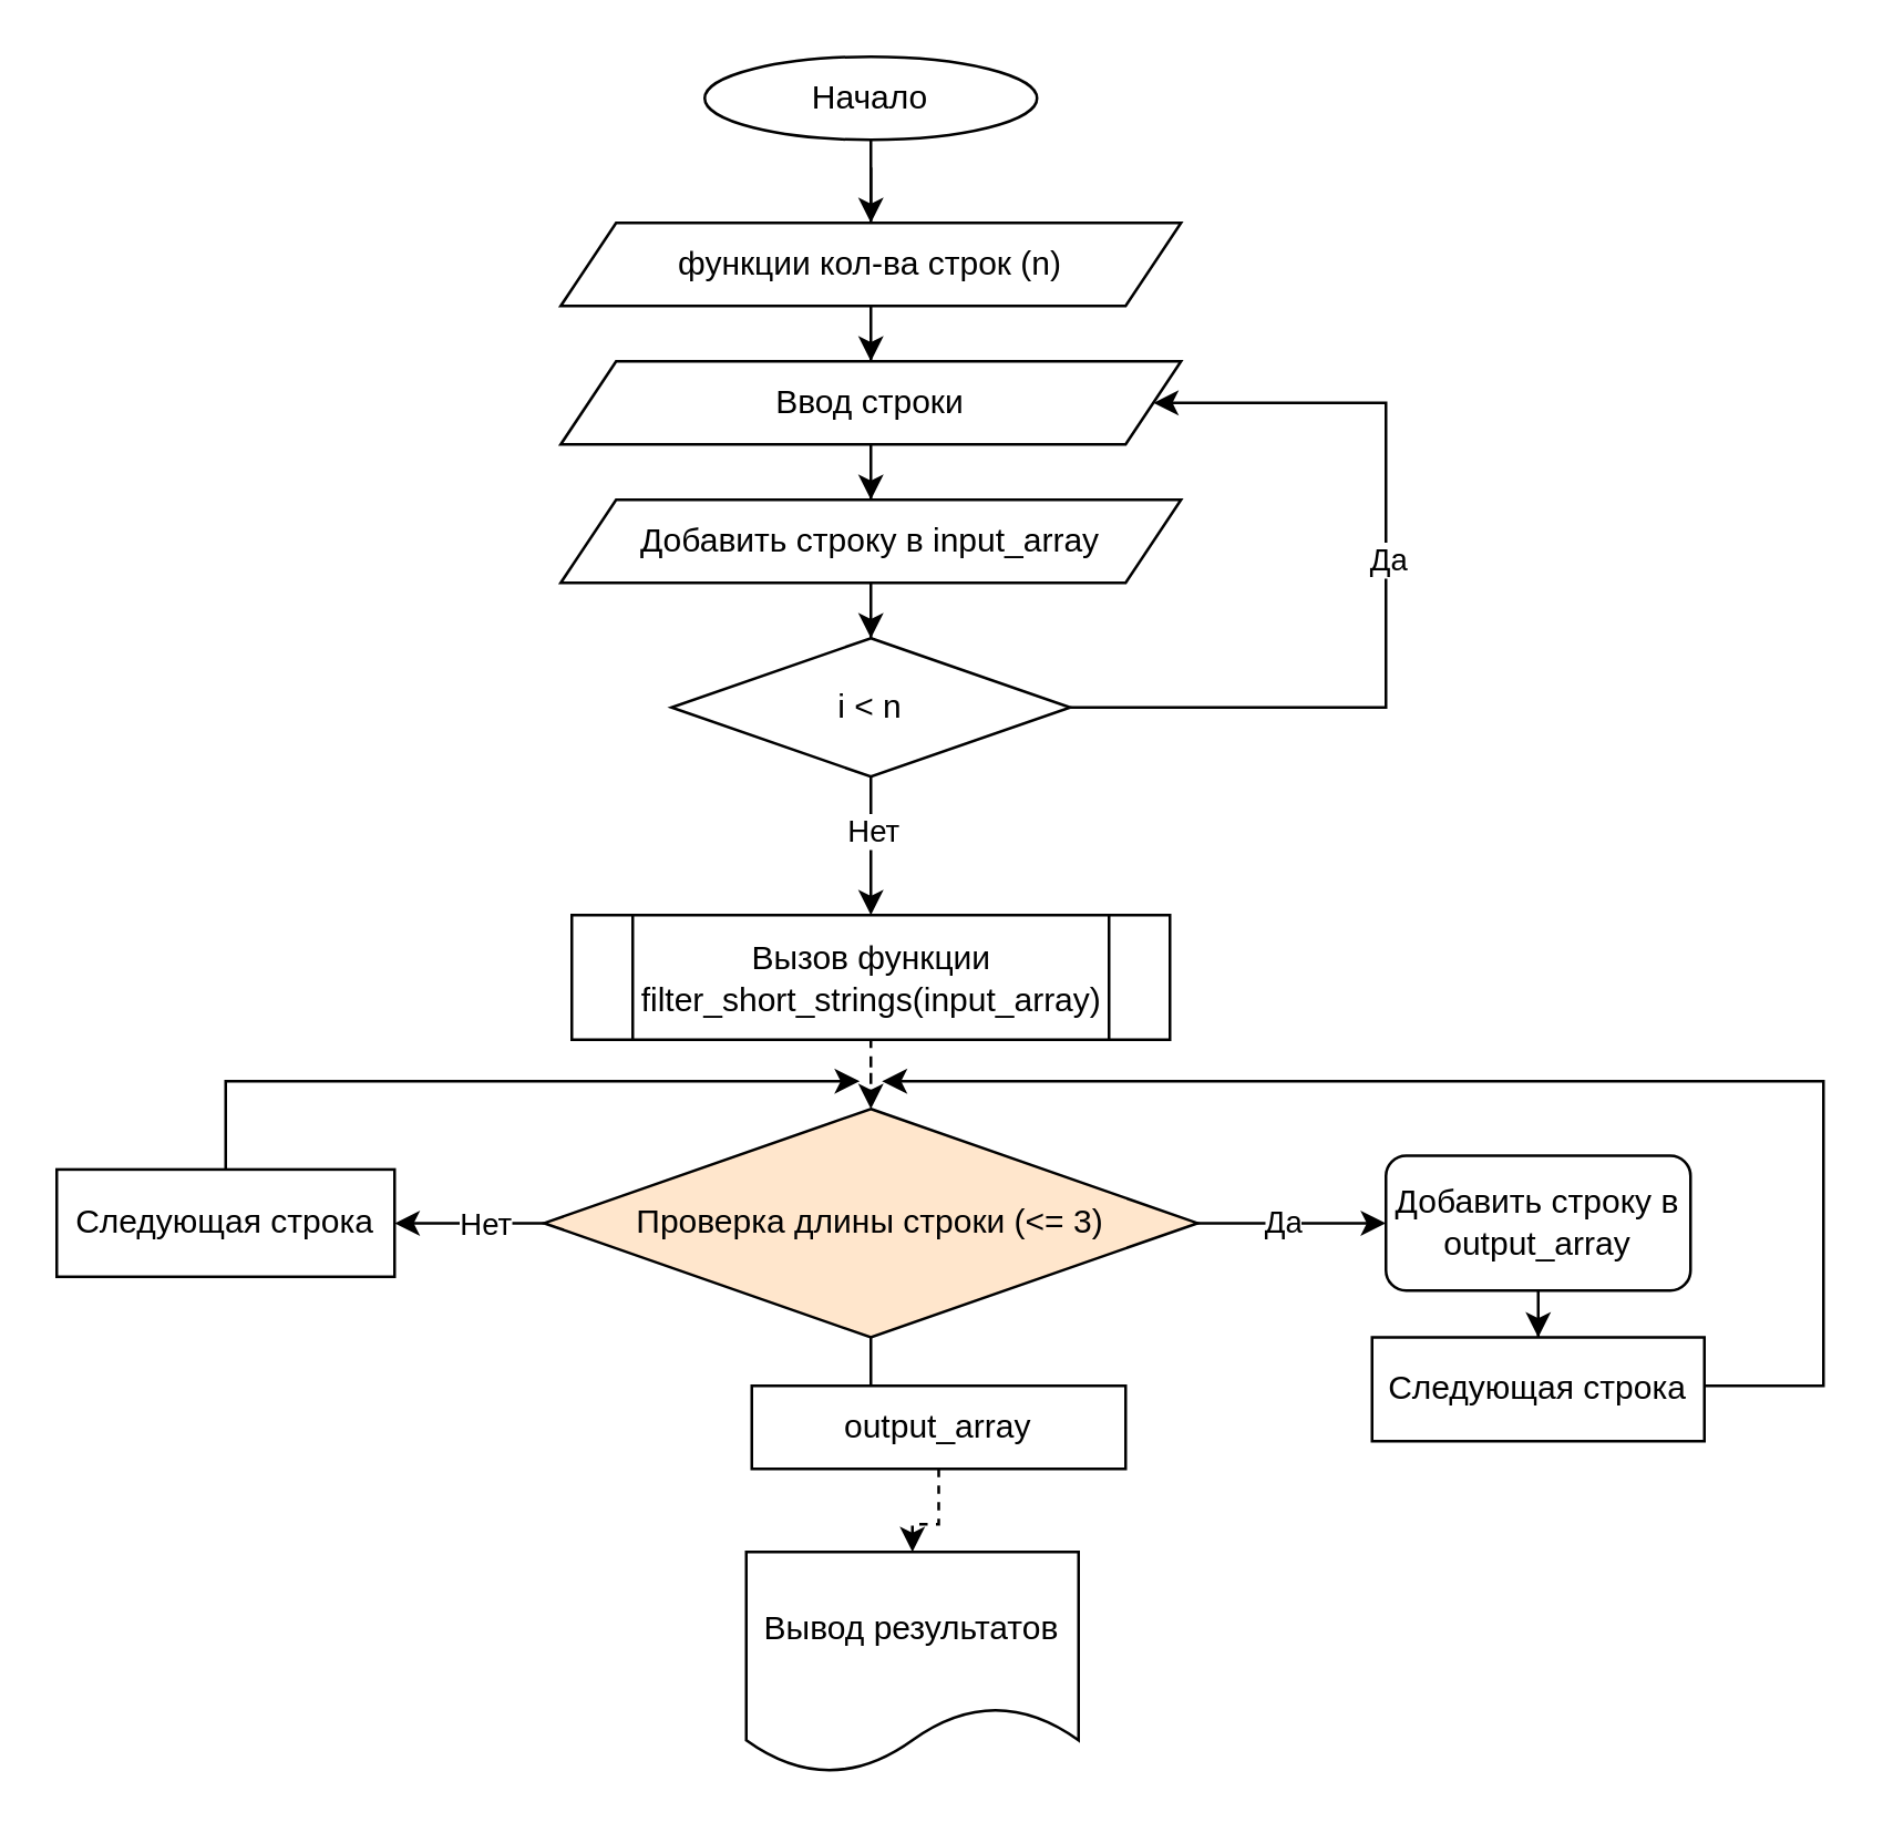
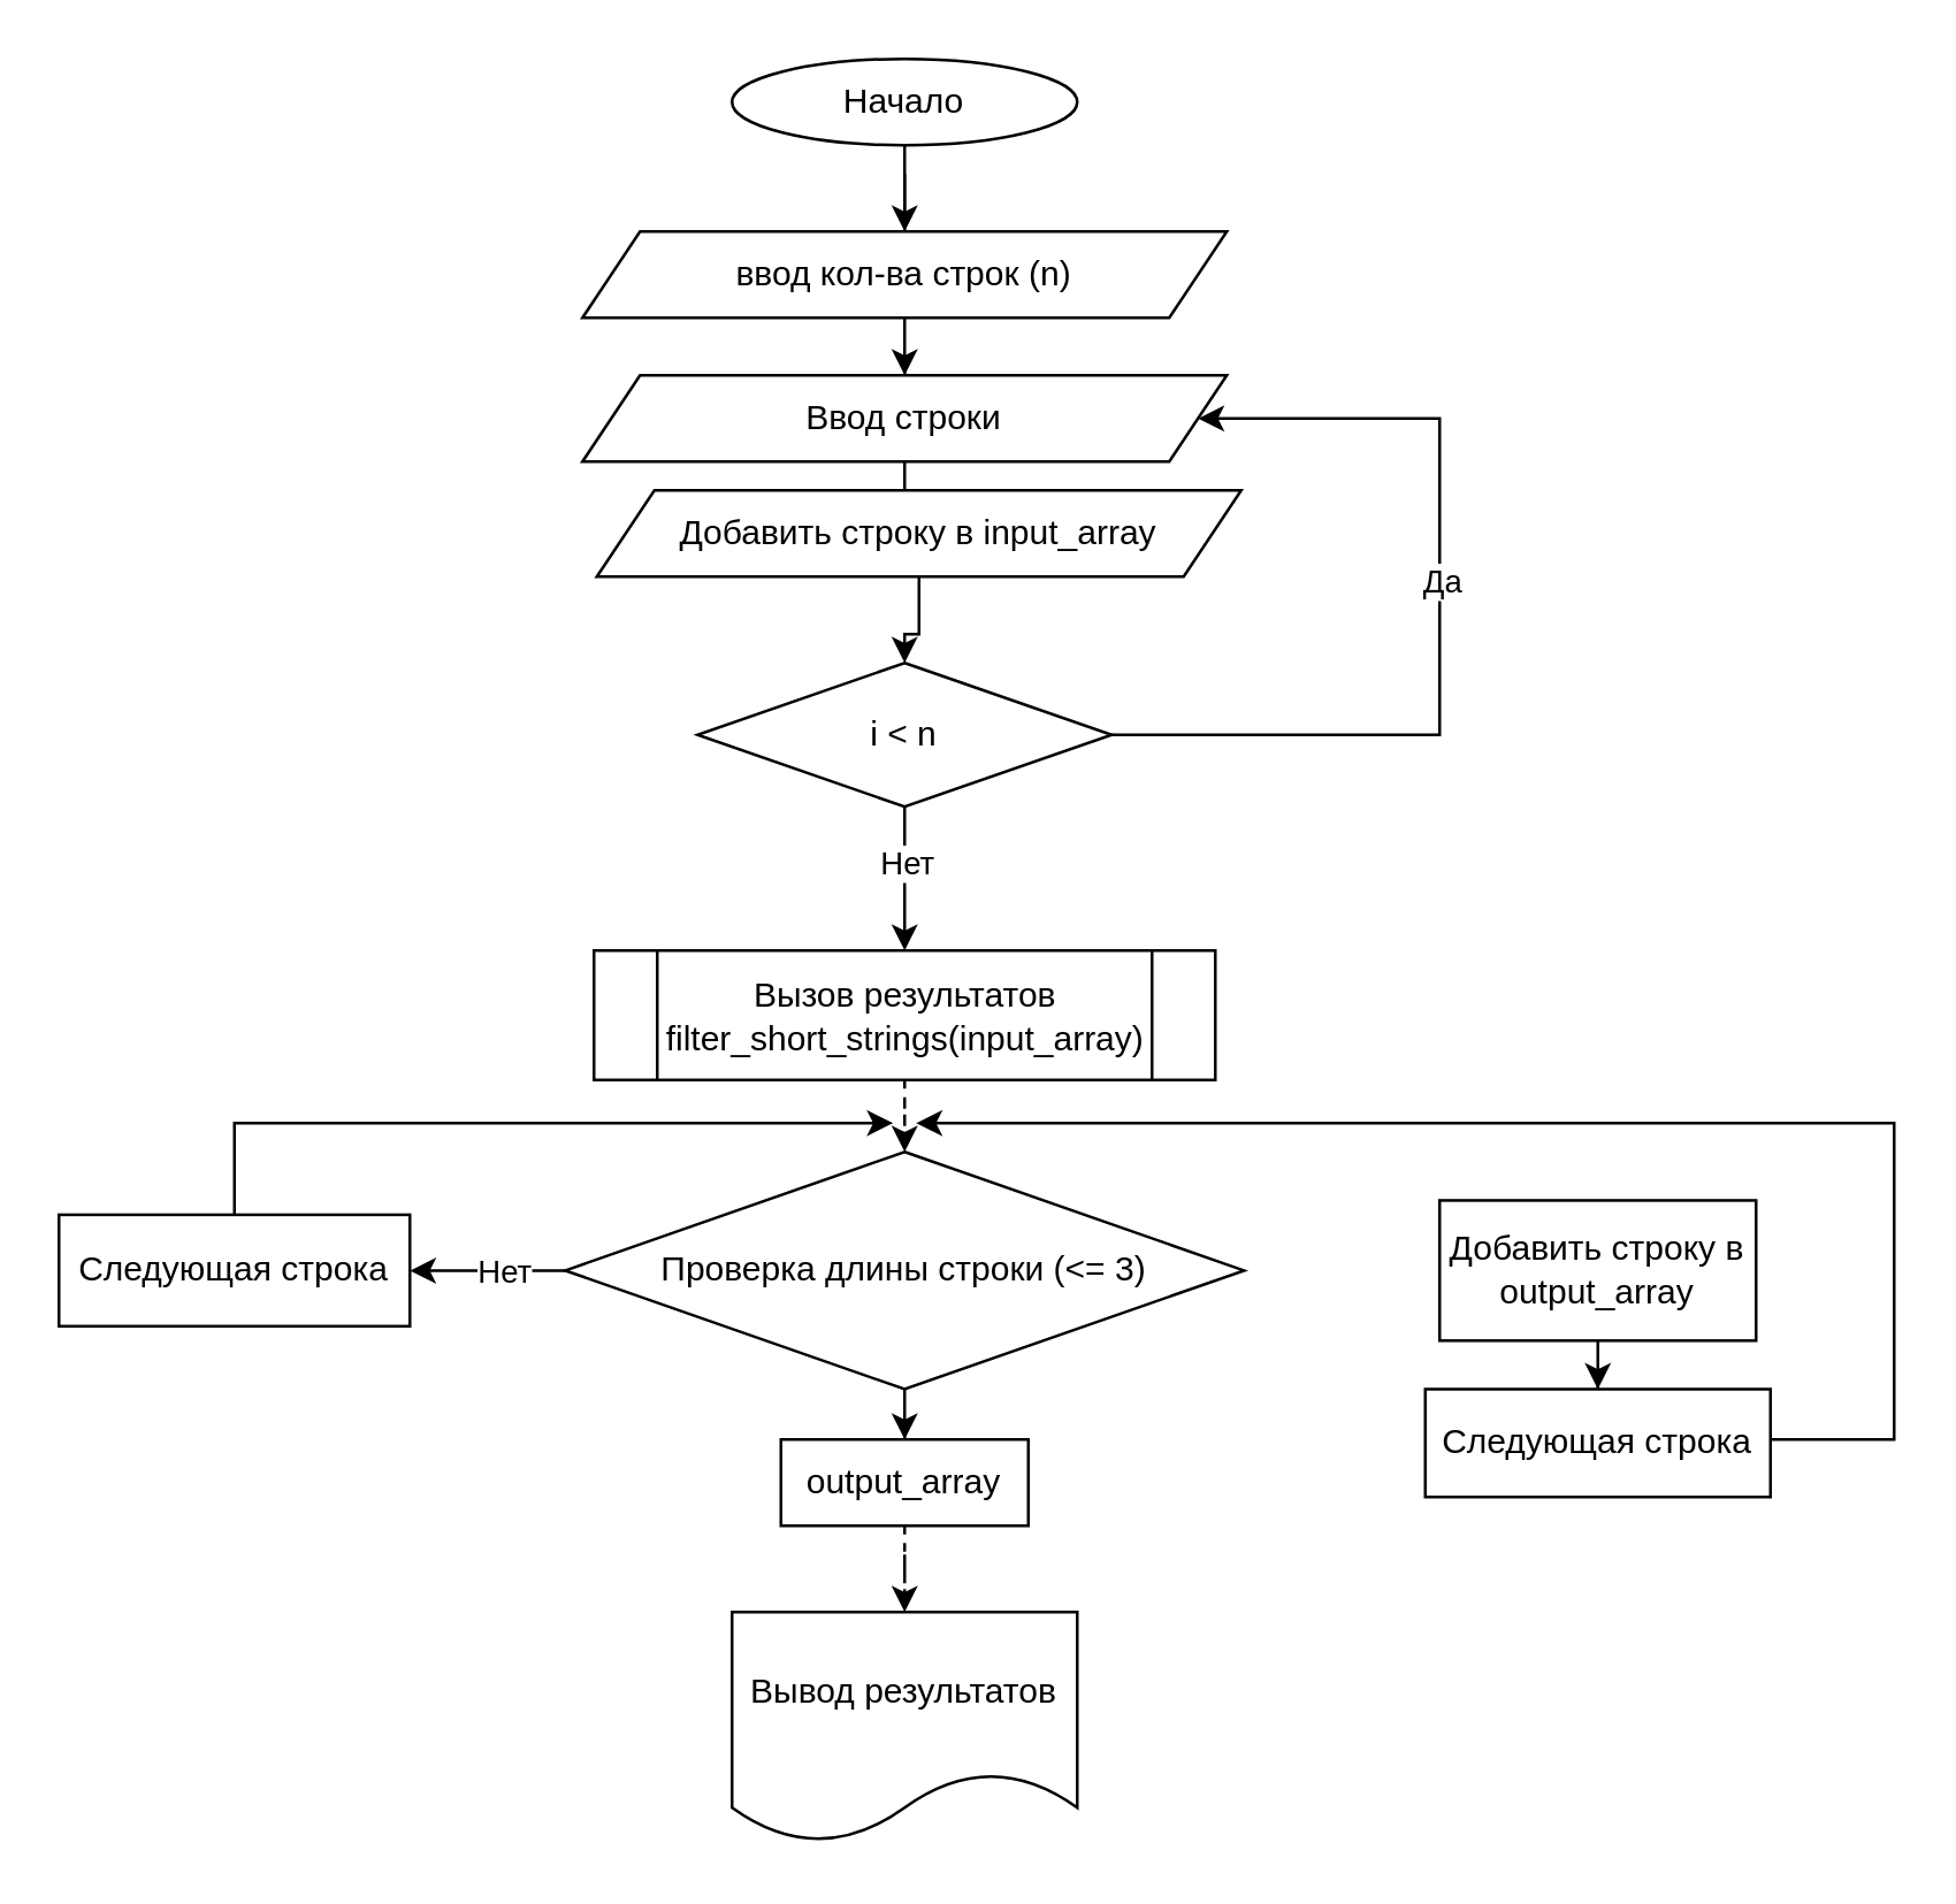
- <mxCell id="10" value="&lt;div&gt;функции кол-ва строк (n)&lt;/div&gt;" style="shape=parallelogram;perimeter=parallelogramPerimeter;whiteSpace=wrap;html=1;fixedSize=1;" vertex="1" parent="1"><mxGeometry x="202" y="80" width="224" height="30" as="geometry" /></mxCell>
+ <mxCell id="10" value="&lt;div&gt;ввод кол-ва строк (n)&lt;/div&gt;" style="shape=parallelogram;perimeter=parallelogramPerimeter;whiteSpace=wrap;html=1;fixedSize=1;" vertex="1" parent="1"><mxGeometry x="202" y="80" width="224" height="30" as="geometry" /></mxCell>
- <mxCell id="12" value="&lt;div&gt;Добавить строку в input_array&lt;/div&gt;" style="shape=parallelogram;perimeter=parallelogramPerimeter;whiteSpace=wrap;html=1;fixedSize=1;" vertex="1" parent="1"><mxGeometry x="202" y="180" width="224" height="30" as="geometry" /></mxCell>
+ <mxCell id="12" value="&lt;div&gt;Добавить строку в input_array&lt;/div&gt;" style="shape=parallelogram;perimeter=parallelogramPerimeter;whiteSpace=wrap;html=1;fixedSize=1;" vertex="1" parent="1"><mxGeometry x="207" y="170" width="224" height="30" as="geometry" /></mxCell>
- <mxCell id="19" value="Вызов функции filter_short_strings(input_array)" style="shape=process;whiteSpace=wrap;html=1;backgroundOutline=1;" vertex="1" parent="1"><mxGeometry x="206" y="330" width="216" height="45" as="geometry" /></mxCell>
+ <mxCell id="19" value="Вызов результатов filter_short_strings(input_array)" style="shape=process;whiteSpace=wrap;html=1;backgroundOutline=1;" vertex="1" parent="1"><mxGeometry x="206" y="330" width="216" height="45" as="geometry" /></mxCell>
- <mxCell id="25" value="Проверка длины строки (&amp;lt;= 3)" style="rhombus;whiteSpace=wrap;html=1;fillColor=#ffe6cc;" vertex="1" parent="1"><mxGeometry x="196" y="400" width="236" height="82.5" as="geometry" /></mxCell>
+ <mxCell id="25" value="Проверка длины строки (&amp;lt;= 3)" style="rhombus;whiteSpace=wrap;html=1;" vertex="1" parent="1"><mxGeometry x="196" y="400" width="236" height="82.5" as="geometry" /></mxCell>
- <mxCell id="27" value="Добавить строку в output_array" style="whiteSpace=wrap;html=1;rounded=1;" vertex="1" parent="1"><mxGeometry x="500" y="416.88" width="110" height="48.75" as="geometry" /></mxCell>
+ <mxCell id="27" value="Добавить строку в output_array" style="whiteSpace=wrap;html=1;" vertex="1" parent="1"><mxGeometry x="500" y="416.88" width="110" height="48.75" as="geometry" /></mxCell>
- <mxCell id="20" value="" style="edgeStyle=orthogonalEdgeStyle;rounded=0;orthogonalLoop=1;jettySize=auto;html=1;" edge="1" parent="1" source="25" target="27"><mxGeometry relative="1" as="geometry" /></mxCell>
- <mxCell id="21" value="Да" style="edgeLabel;html=1;align=center;verticalAlign=middle;resizable=0;points=[];" vertex="1" connectable="0" parent="20"><mxGeometry x="-0.086" y="1" relative="1" as="geometry"><mxPoint as="offset" /></mxGeometry></mxCell>
- <mxCell id="33" value="output_array" style="whiteSpace=wrap;html=1;" vertex="1" parent="1"><mxGeometry x="271" y="500" width="135" height="30" as="geometry" /></mxCell>
+ <mxCell id="33" value="output_array" style="whiteSpace=wrap;html=1;" vertex="1" parent="1"><mxGeometry x="271" y="500" width="86" height="30" as="geometry" /></mxCell>
- <mxCell id="34" value="Вывод результатов" style="shape=document;whiteSpace=wrap;html=1;boundedLbl=1;" vertex="1" parent="1"><mxGeometry x="269" y="560" width="120" height="80" as="geometry" /></mxCell>
+ <mxCell id="34" value="Вывод результатов" style="shape=document;whiteSpace=wrap;html=1;boundedLbl=1;" vertex="1" parent="1"><mxGeometry x="254" y="560" width="120" height="80" as="geometry" /></mxCell>
